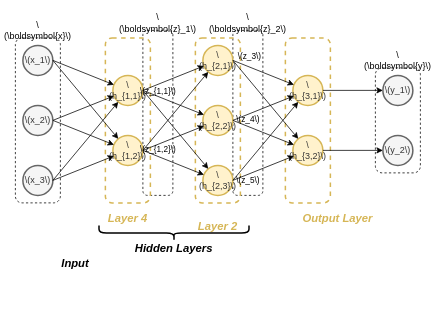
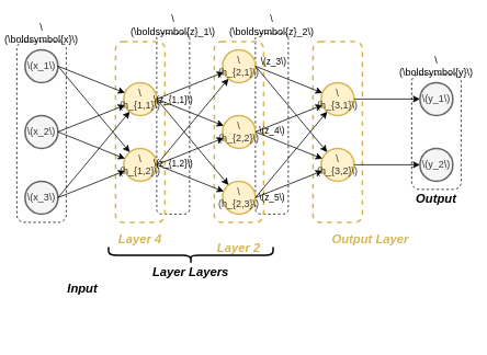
+ <mxCell id="43" value="Output" style="text;html=1;strokeColor=none;fillColor=none;align=center;verticalAlign=middle;whiteSpace=wrap;rounded=0;fontSize=15;fontStyle=3;fontColor=#000000;" parent="1" vertex="1"><mxGeometry x="490" y="230" width="80" height="20" as="geometry" /></mxCell>
- <mxCell id="39" value="Hidden Layers" style="text;html=1;strokeColor=none;fillColor=none;align=center;verticalAlign=middle;whiteSpace=wrap;rounded=0;fontSize=15;fontColor=#000000;fontStyle=3" parent="1" vertex="1"><mxGeometry x="171.5" y="320" width="118.5" height="20" as="geometry" /></mxCell>
+ <mxCell id="39" value="Layer Layers" style="text;html=1;strokeColor=none;fillColor=none;align=center;verticalAlign=middle;whiteSpace=wrap;rounded=0;fontSize=15;fontColor=#000000;fontStyle=3" parent="1" vertex="1"><mxGeometry x="171.5" y="320" width="118.5" height="20" as="geometry" /></mxCell>
